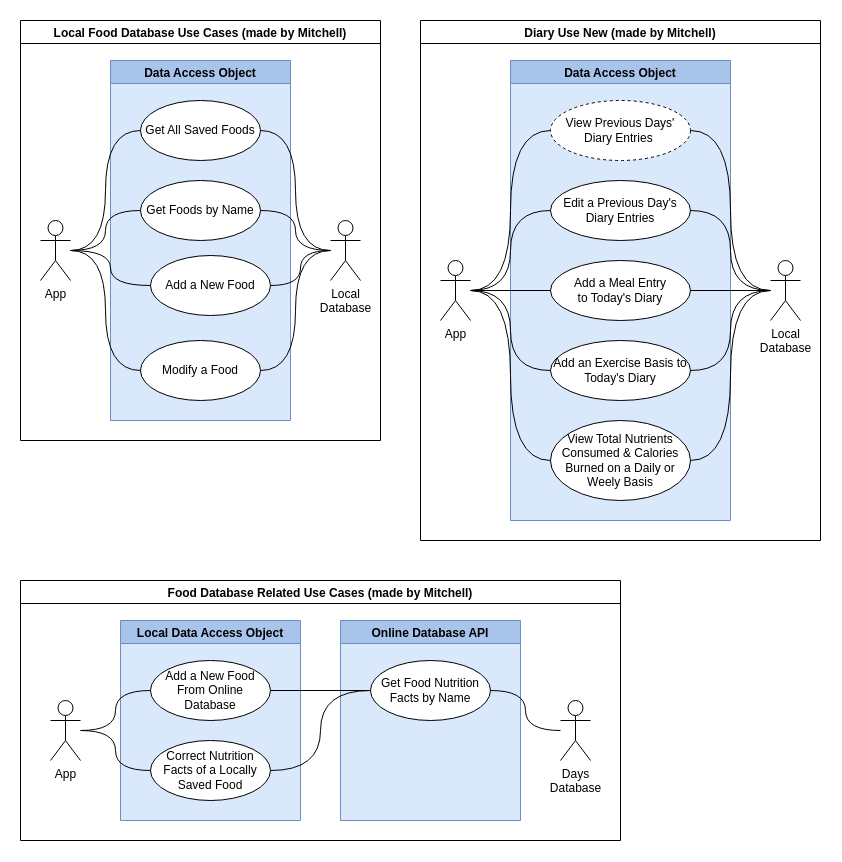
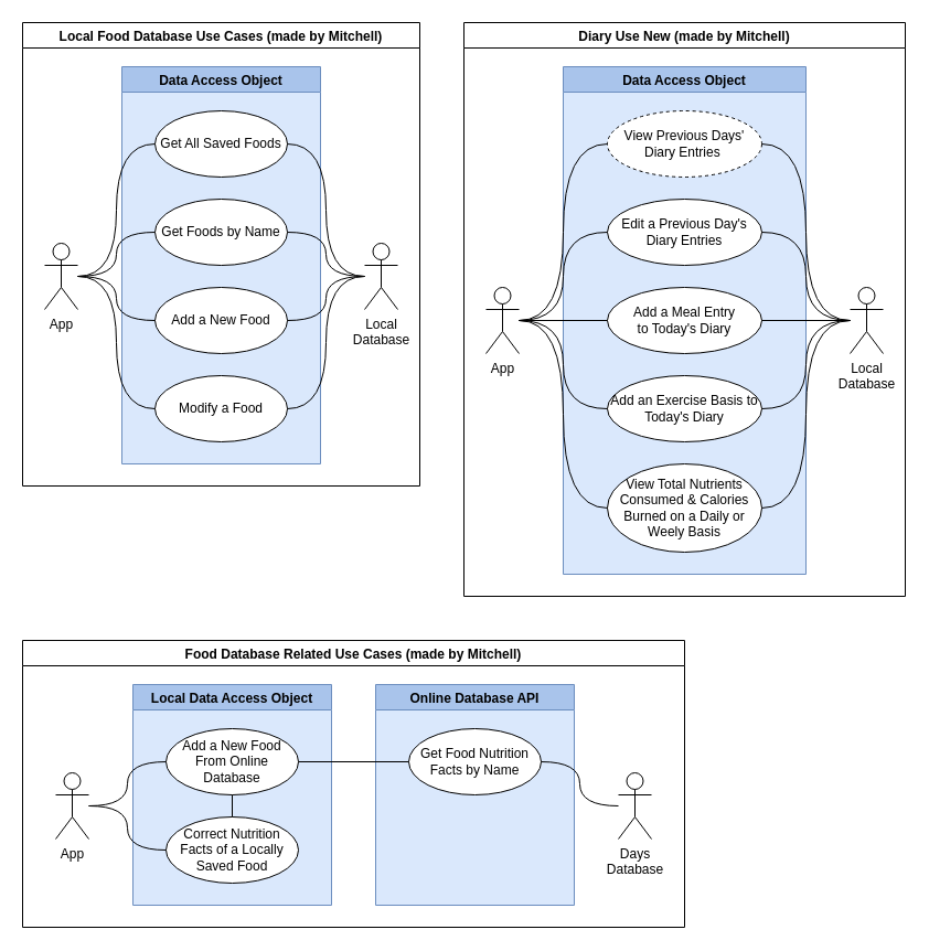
- <mxCell id="39" value="Add a New Food" style="ellipse;whiteSpace=wrap;html=1;" vertex="1" parent="36"><mxGeometry x="40" y="195" width="120" height="60" as="geometry" /></mxCell>
+ <mxCell id="39" value="Add a New Food" style="ellipse;whiteSpace=wrap;html=1;" vertex="1" parent="36"><mxGeometry x="30" y="200" width="120" height="60" as="geometry" /></mxCell>
- <mxCell id="12" style="edgeStyle=elbowEdgeStyle;curved=1;orthogonalLoop=1;jettySize=auto;html=1;endArrow=none;endFill=0;targetPerimeterSpacing=0;strokeColor=#000000;" edge="1" parent="2" source="5" target="7"><mxGeometry relative="1" as="geometry" /></mxCell>
+ <mxCell id="12" style="edgeStyle=elbowEdgeStyle;curved=1;orthogonalLoop=1;jettySize=auto;html=1;endArrow=none;endFill=0;targetPerimeterSpacing=0;strokeColor=#000000;" edge="1" parent="2" source="5" target="4"><mxGeometry relative="1" as="geometry" /></mxCell>
